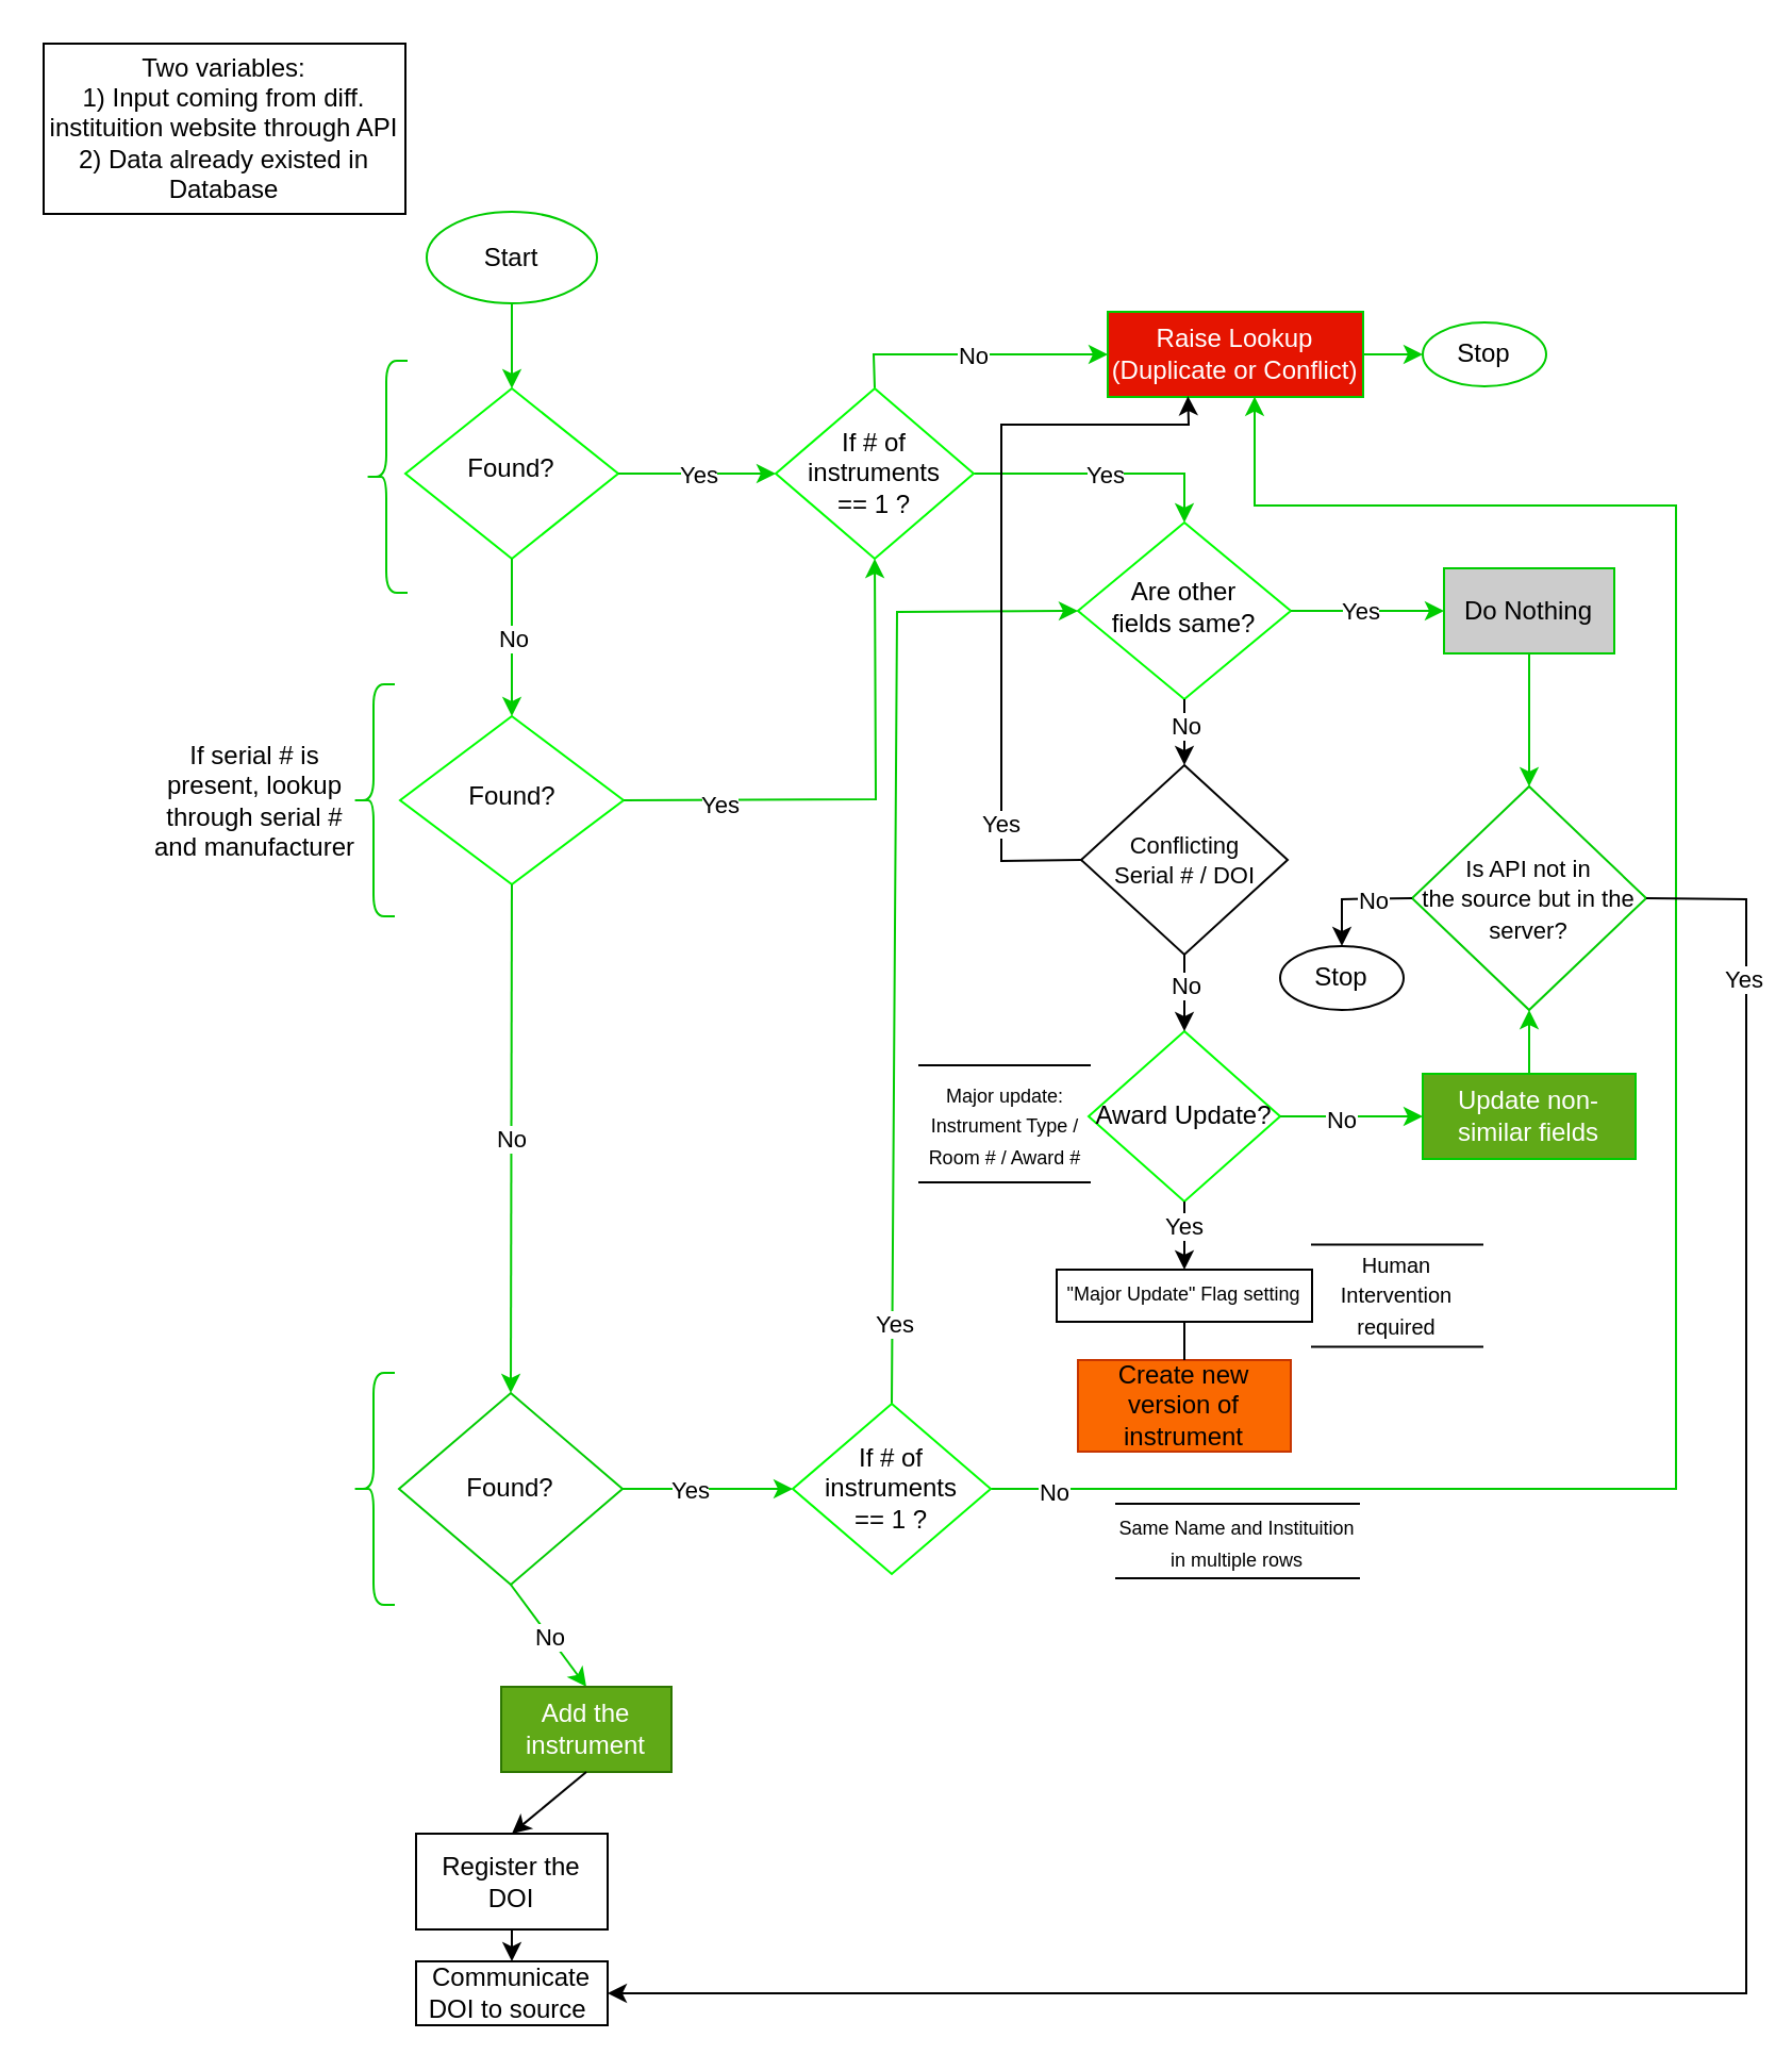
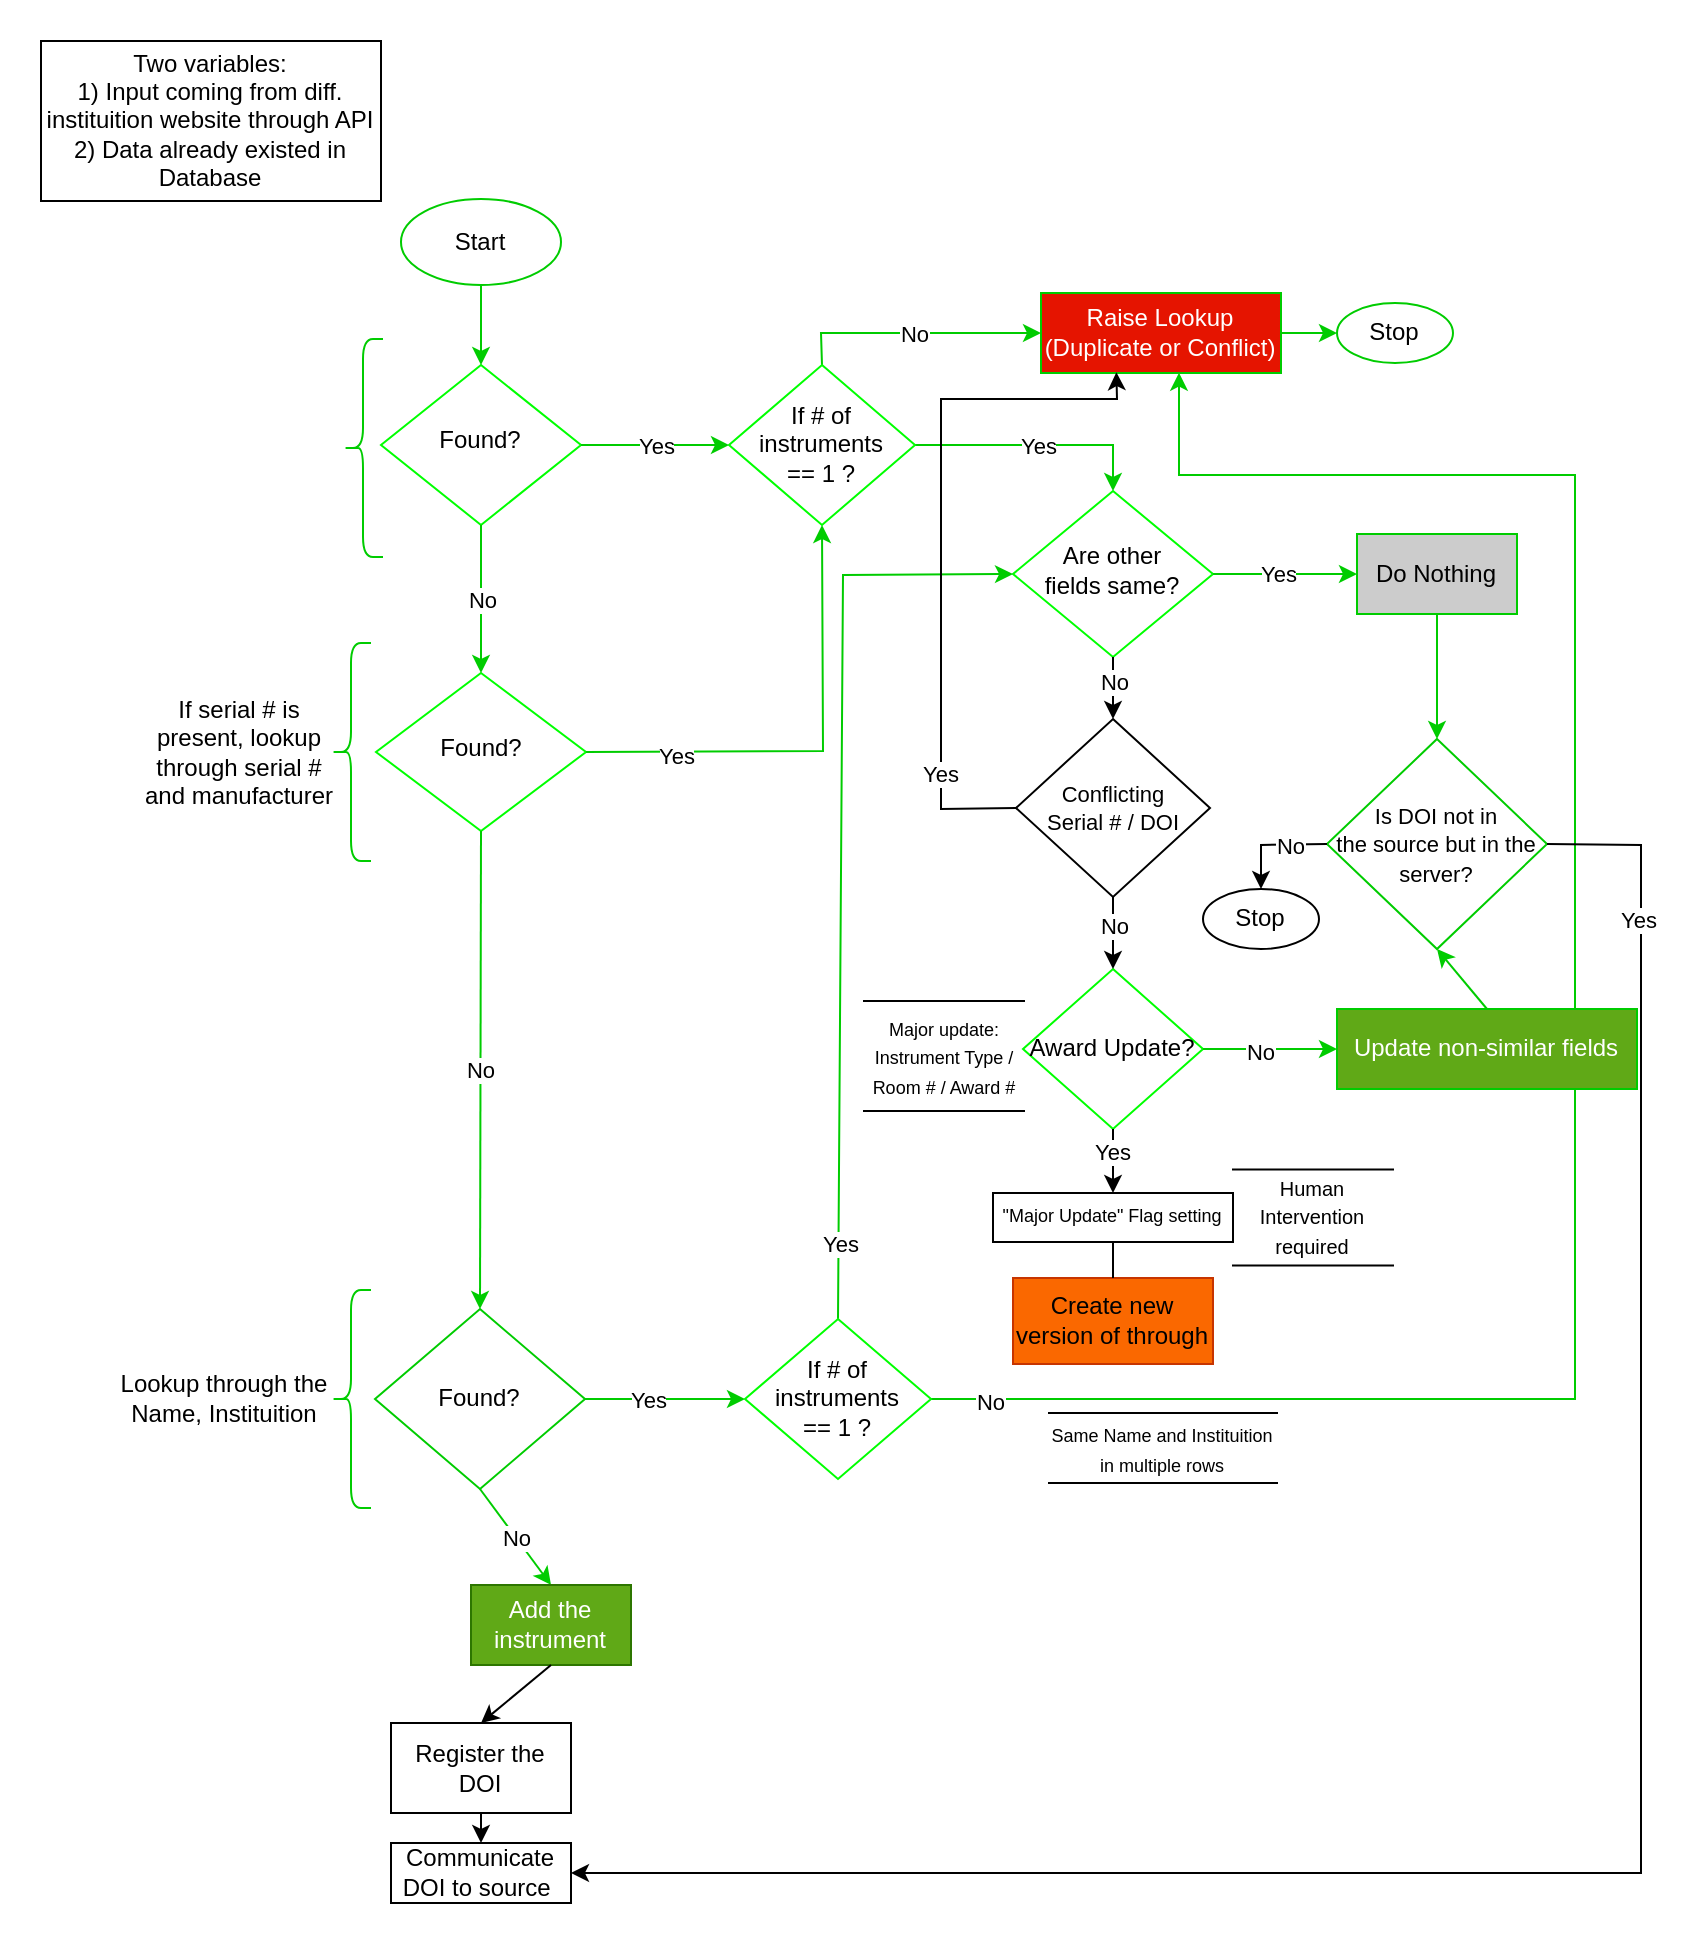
- <mxCell id="54" value="&lt;font style=&quot;font-size: 11px;&quot;&gt;Is API not in&lt;br&gt;the source but in the server?&lt;/font&gt;" style="rhombus;whiteSpace=wrap;html=1;strokeColor=#00CC00;" parent="1" vertex="1"><mxGeometry x="663" y="369" width="110" height="105" as="geometry" /></mxCell>
+ <mxCell id="54" value="&lt;font style=&quot;font-size: 11px;&quot;&gt;Is DOI not in&lt;br&gt;the source but in the server?&lt;/font&gt;" style="rhombus;whiteSpace=wrap;html=1;strokeColor=#00CC00;" parent="1" vertex="1"><mxGeometry x="663" y="369" width="110" height="105" as="geometry" /></mxCell>
- <mxCell id="48" value="Update non-similar fields" style="rounded=0;whiteSpace=wrap;html=1;fillColor=#60a917;strokeColor=#00CC00;fontColor=#ffffff;" parent="1" vertex="1"><mxGeometry x="668" y="504" width="100" height="40" as="geometry" /></mxCell>
+ <mxCell id="48" value="Update non-similar fields" style="rounded=0;whiteSpace=wrap;html=1;fillColor=#60a917;strokeColor=#00CC00;fontColor=#ffffff;" parent="1" vertex="1"><mxGeometry x="668" y="504" width="150" height="40" as="geometry" /></mxCell>
- <mxCell id="18" value="Create new version of instrument" style="rounded=0;whiteSpace=wrap;html=1;fillColor=#fa6800;strokeColor=#C73500;fontColor=#000000;" parent="1" vertex="1"><mxGeometry x="506" y="638.5" width="100" height="43" as="geometry" /></mxCell>
+ <mxCell id="18" value="Create new version of through" style="rounded=0;whiteSpace=wrap;html=1;fillColor=#fa6800;strokeColor=#C73500;fontColor=#000000;" parent="1" vertex="1"><mxGeometry x="506" y="638.5" width="100" height="43" as="geometry" /></mxCell>
+ <mxCell id="40" value="Lookup through the Name, Instituition" style="text;html=1;strokeColor=none;fillColor=none;align=center;verticalAlign=middle;whiteSpace=wrap;rounded=0;" parent="1" vertex="1"><mxGeometry x="59" y="667.5" width="106" height="63" as="geometry" /></mxCell>
